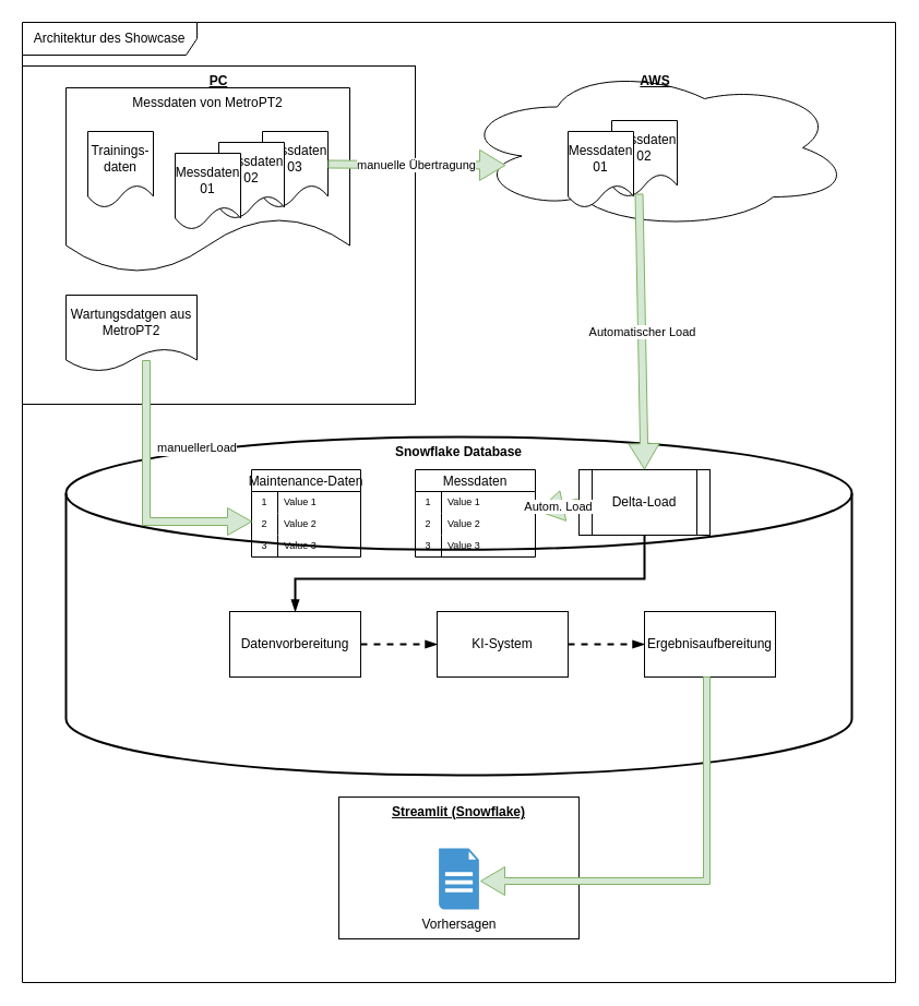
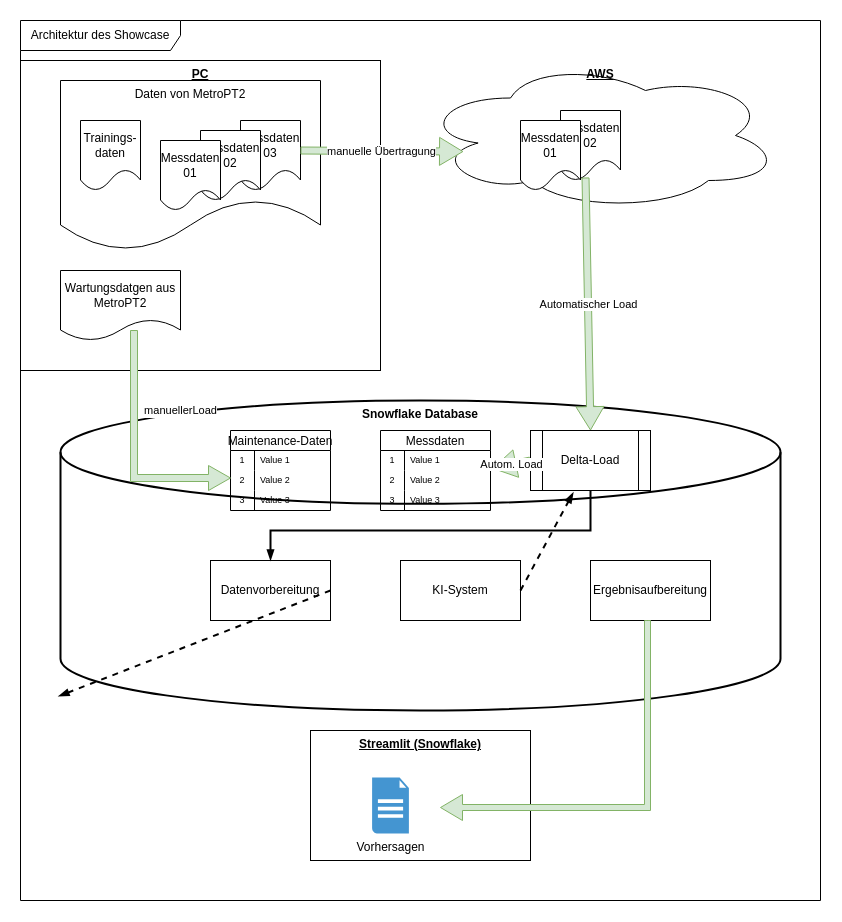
- <mxCell id="7" value="Messdaten von MetroPT2" style="shape=document;whiteSpace=wrap;html=1;boundedLbl=1;verticalAlign=top;" vertex="1" parent="2"><mxGeometry x="40" y="60" width="260" height="170" as="geometry" /></mxCell>
+ <mxCell id="7" value="Daten von MetroPT2" style="shape=document;whiteSpace=wrap;html=1;boundedLbl=1;verticalAlign=top;" vertex="1" parent="2"><mxGeometry x="40" y="60" width="260" height="170" as="geometry" /></mxCell>
- <mxCell id="43" value="" style="endArrow=blockThin;dashed=1;html=1;rounded=0;exitX=1;exitY=0.5;exitDx=0;exitDy=0;entryX=0;entryY=0.5;entryDx=0;entryDy=0;targetPerimeterSpacing=2;startArrow=none;startFill=0;endFill=1;strokeWidth=2;" edge="1" parent="2" source="17" target="18"><mxGeometry width="50" height="50" relative="1" as="geometry"><mxPoint x="330" y="570" as="sourcePoint" /><mxPoint x="380" y="520" as="targetPoint" /></mxGeometry></mxCell>
+ <mxCell id="43" value="" style="endArrow=blockThin;dashed=1;html=1;rounded=0;exitX=1;exitY=0.5;exitDx=0;exitDy=0;targetPerimeterSpacing=2;startArrow=none;startFill=0;endFill=1;strokeWidth=2;" edge="1" parent="2" source="17" target="14"><mxGeometry width="50" height="50" relative="1" as="geometry"><mxPoint x="330" y="570" as="sourcePoint" /><mxPoint x="380" y="520" as="targetPoint" /></mxGeometry></mxCell>
- <mxCell id="44" value="" style="endArrow=blockThin;dashed=1;html=1;rounded=0;exitX=1;exitY=0.5;exitDx=0;exitDy=0;entryX=0;entryY=0.5;entryDx=0;entryDy=0;targetPerimeterSpacing=2;startArrow=none;startFill=0;endFill=1;strokeWidth=2;" edge="1" parent="2" source="18" target="19"><mxGeometry width="50" height="50" relative="1" as="geometry"><mxPoint x="460" y="620" as="sourcePoint" /><mxPoint x="530" y="620" as="targetPoint" /></mxGeometry></mxCell>
+ <mxCell id="44" value="" style="endArrow=blockThin;dashed=1;html=1;rounded=0;exitX=1;exitY=0.5;exitDx=0;exitDy=0;targetPerimeterSpacing=2;startArrow=none;startFill=0;endFill=1;strokeWidth=2;" edge="1" parent="2" source="18" target="15"><mxGeometry width="50" height="50" relative="1" as="geometry"><mxPoint x="460" y="620" as="sourcePoint" /><mxPoint x="530" y="620" as="targetPoint" /></mxGeometry></mxCell>
- <mxCell id="31" value="Vorhersagen" style="shadow=0;dashed=0;html=1;strokeColor=none;fillColor=#4495D1;labelPosition=center;verticalLabelPosition=bottom;verticalAlign=top;align=center;outlineConnect=0;shape=mxgraph.veeam.2d.report;" vertex="1" parent="2"><mxGeometry x="381.6" y="757.1" width="36.8" height="55.8" as="geometry" /></mxCell>
+ <mxCell id="31" value="Vorhersagen" style="shadow=0;dashed=0;html=1;strokeColor=none;fillColor=#4495D1;labelPosition=center;verticalLabelPosition=bottom;verticalAlign=top;align=center;outlineConnect=0;shape=mxgraph.veeam.2d.report;" vertex="1" parent="2"><mxGeometry x="351.6" y="757.1" width="36.8" height="55.8" as="geometry" /></mxCell>
